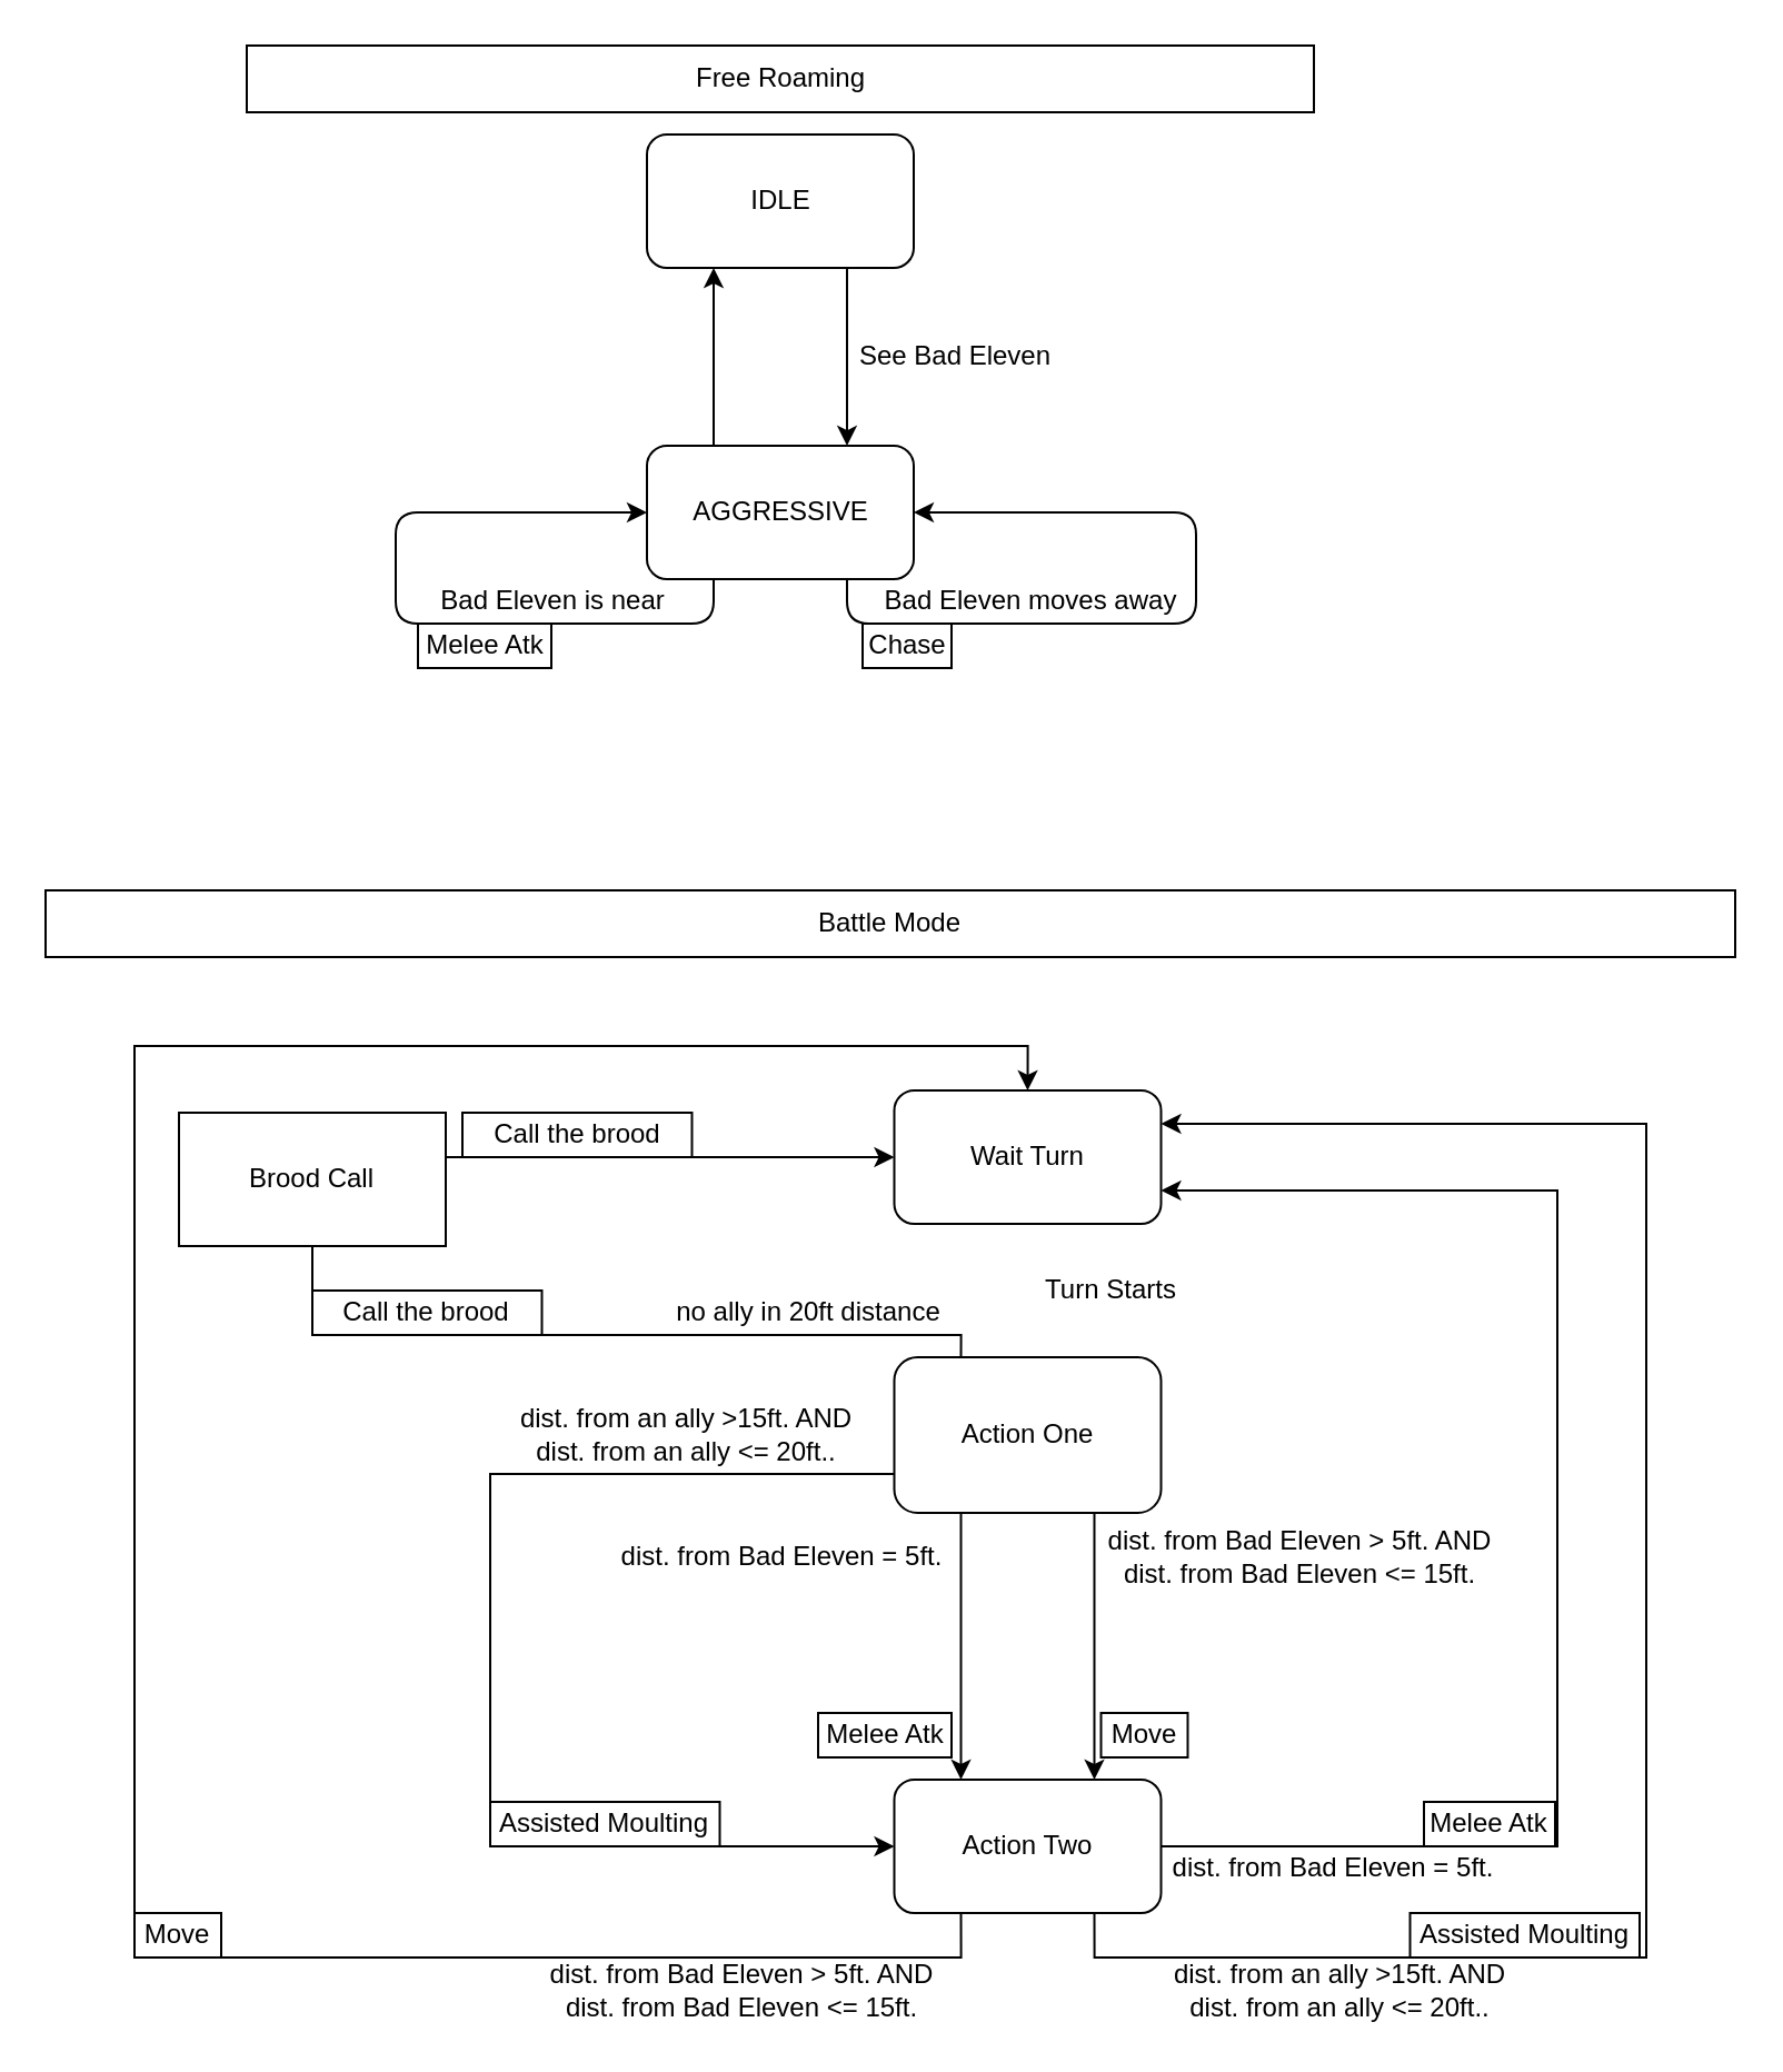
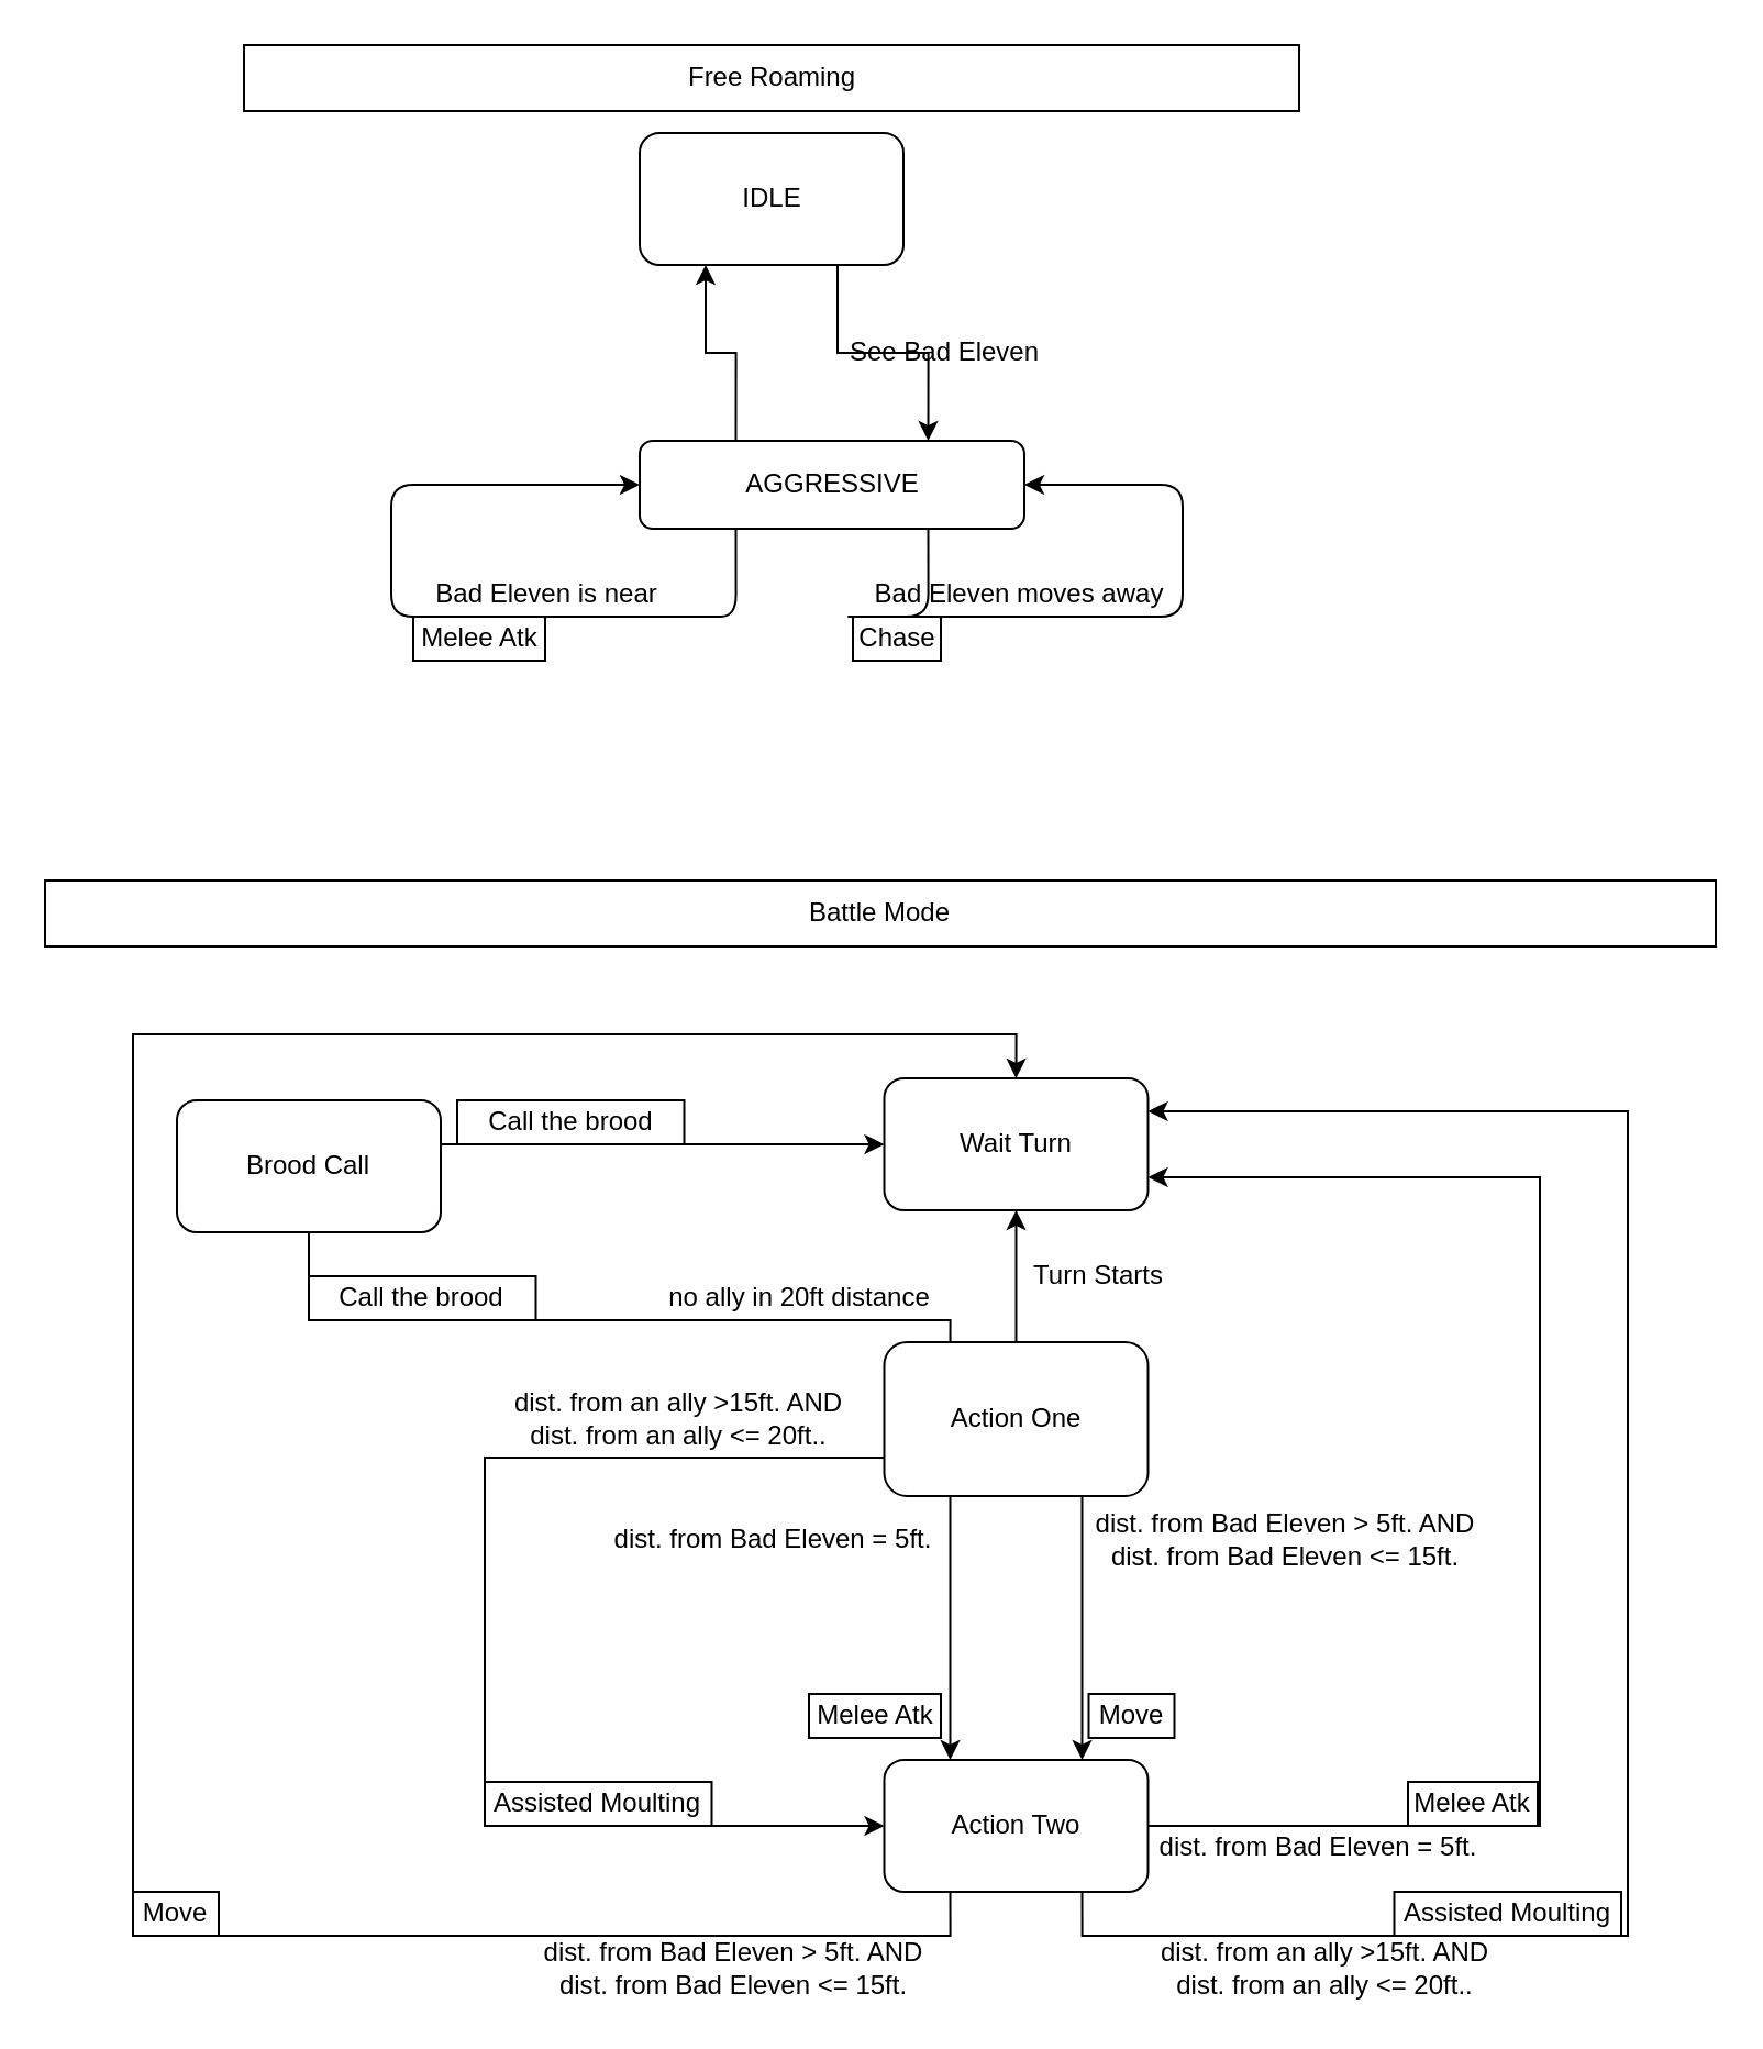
- <mxCell id="5" value="AGGRESSIVE" style="rounded=1;whiteSpace=wrap;html=1;" parent="1" vertex="1"><mxGeometry x="290.5" y="200" width="120" height="60" as="geometry" /></mxCell>
+ <mxCell id="5" value="AGGRESSIVE" style="rounded=1;whiteSpace=wrap;html=1;" parent="1" vertex="1"><mxGeometry x="290.5" y="200" width="175" height="40" as="geometry" /></mxCell>
- <mxCell id="42" value="Brood Call" style="whiteSpace=wrap;html=1;rounded=0;" vertex="1" parent="1"><mxGeometry x="80" y="500" width="120" height="60" as="geometry" /></mxCell>
+ <mxCell id="42" value="Brood Call" style="rounded=1;whiteSpace=wrap;html=1;" vertex="1" parent="1"><mxGeometry x="80" y="500" width="120" height="60" as="geometry" /></mxCell>
+ <mxCell id="15" style="edgeStyle=orthogonalEdgeStyle;rounded=0;orthogonalLoop=1;jettySize=auto;html=1;exitX=0.5;exitY=0;exitDx=0;exitDy=0;entryX=0.5;entryY=1;entryDx=0;entryDy=0;" parent="1" source="20" target="21" edge="1"><mxGeometry relative="1" as="geometry" /></mxCell>
